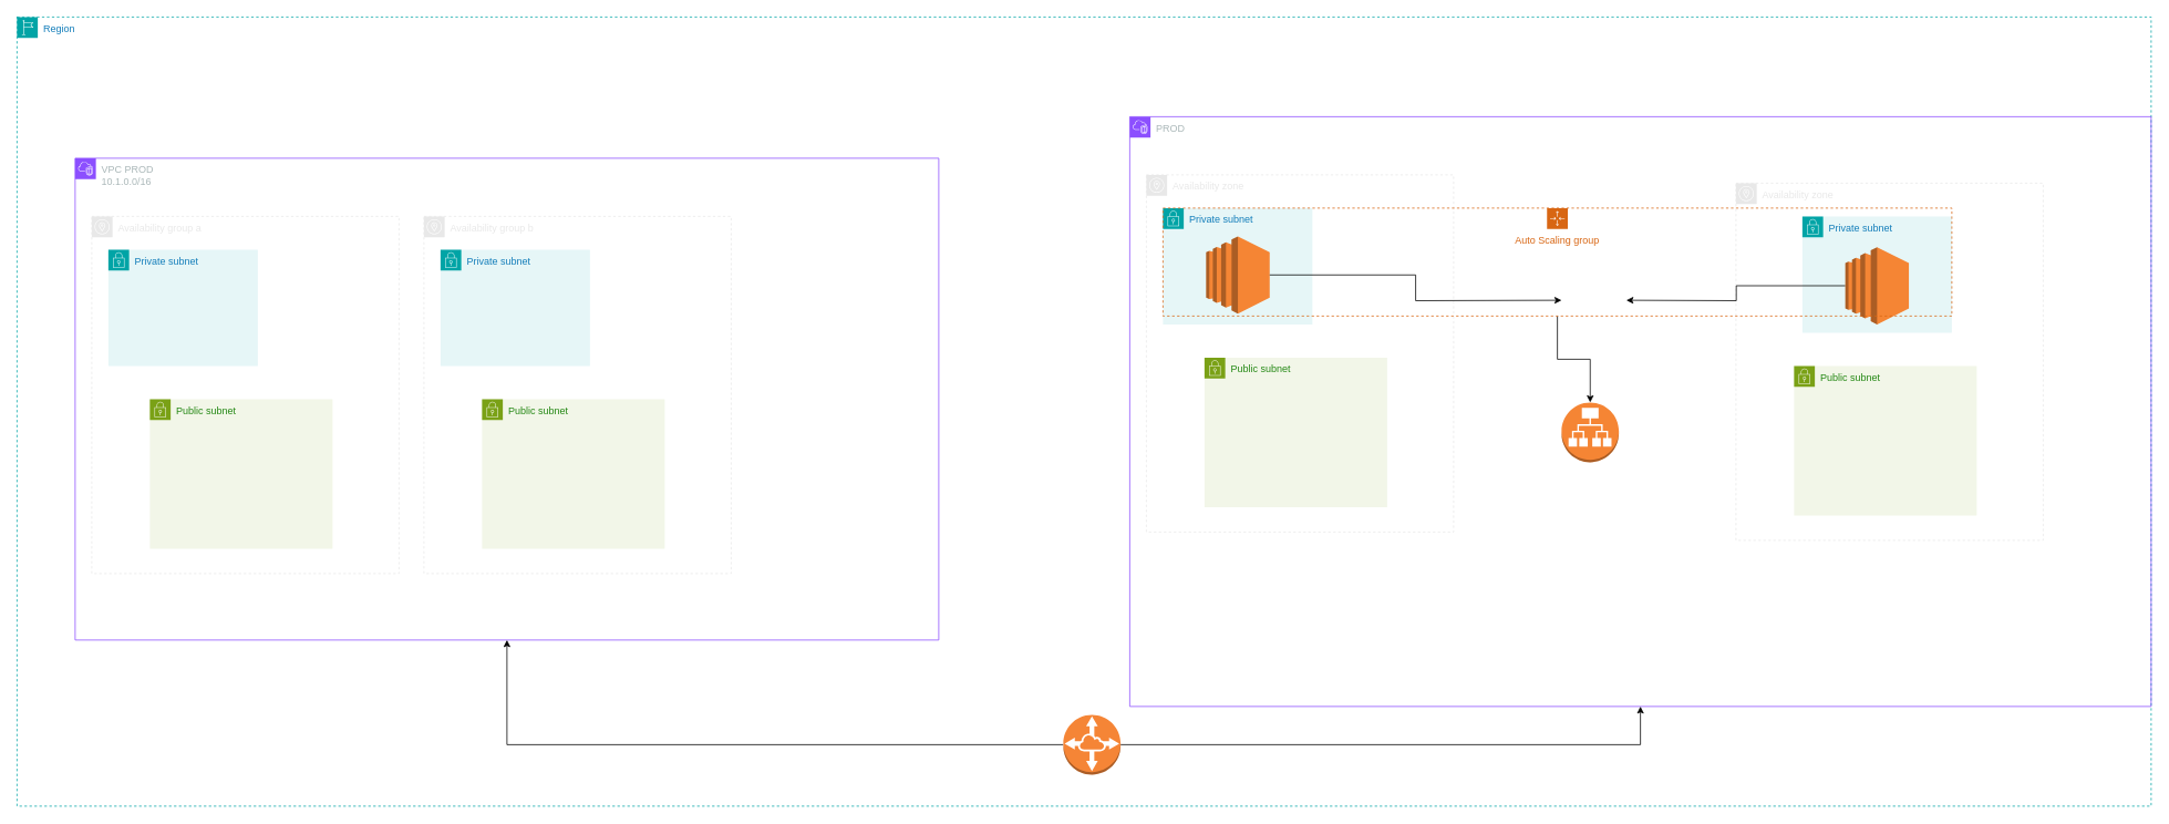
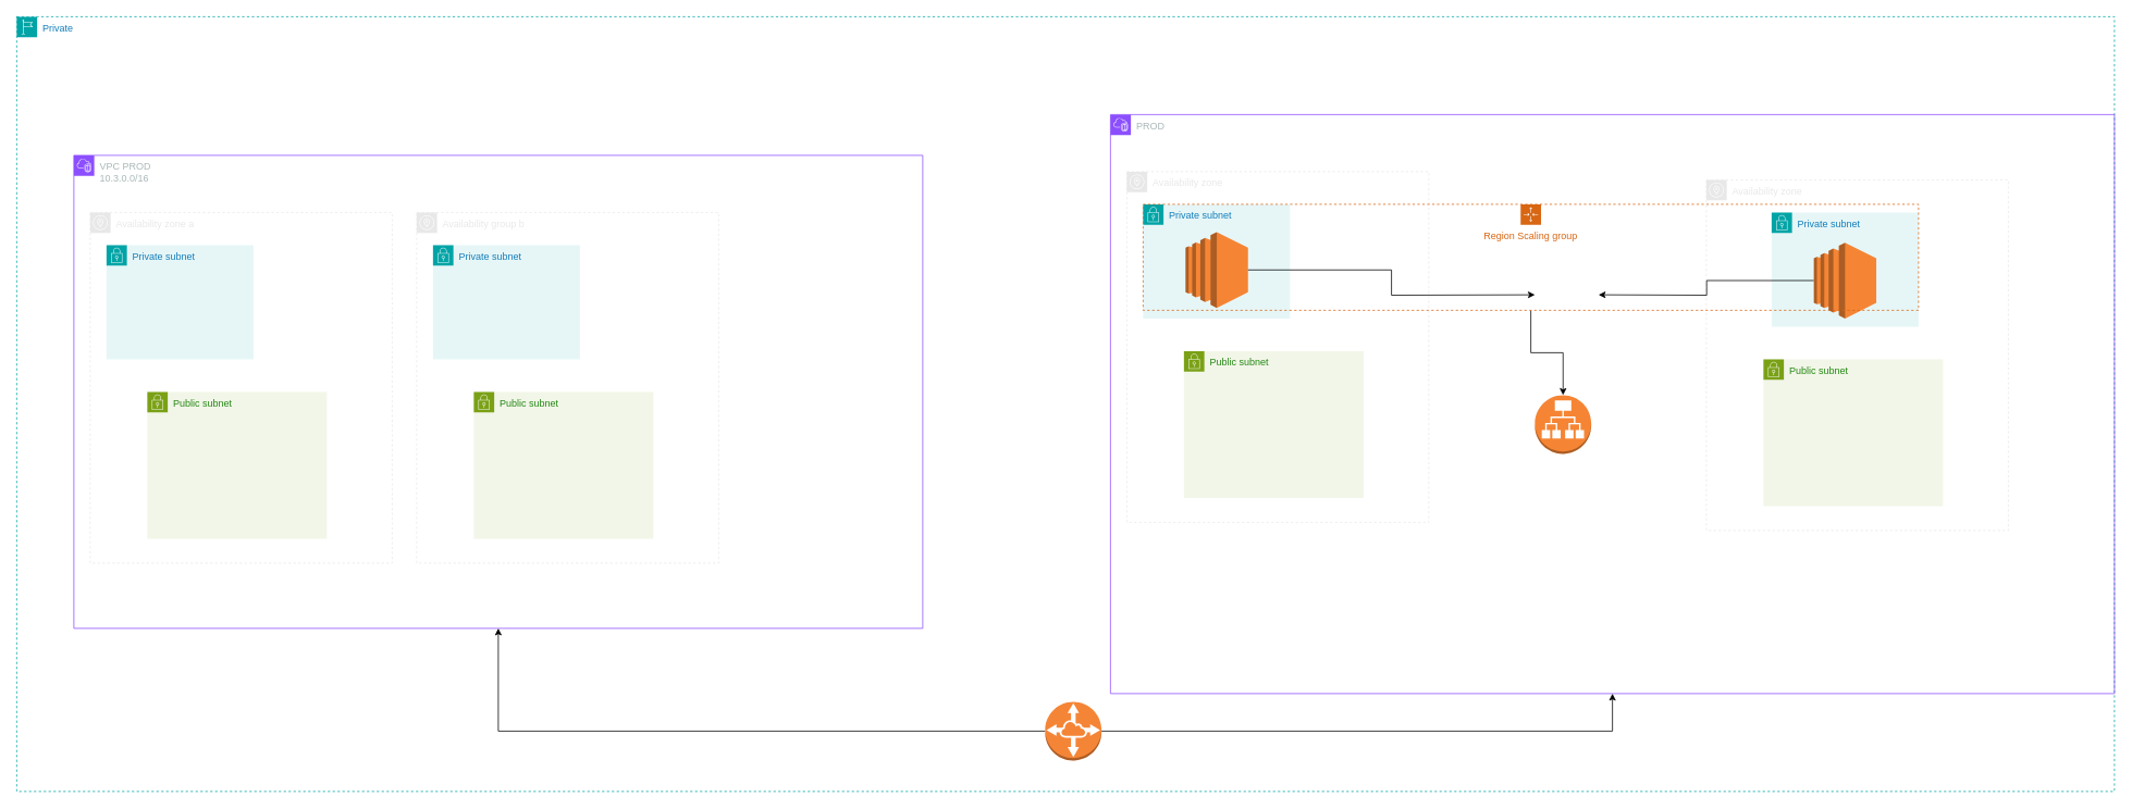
- <mxCell id="2" value="Region" style="points=[[0,0],[0.25,0],[0.5,0],[0.75,0],[1,0],[1,0.25],[1,0.5],[1,0.75],[1,1],[0.75,1],[0.5,1],[0.25,1],[0,1],[0,0.75],[0,0.5],[0,0.25]];outlineConnect=0;gradientColor=none;html=1;whiteSpace=wrap;fontSize=12;fontStyle=0;container=1;pointerEvents=0;collapsible=0;recursiveResize=0;shape=mxgraph.aws4.group;grIcon=mxgraph.aws4.group_region;strokeColor=#00A4A6;fillColor=none;verticalAlign=top;align=left;spacingLeft=30;fontColor=#147EBA;dashed=1;" vertex="1" parent="1"><mxGeometry x="20" y="20" width="2570" height="950" as="geometry" /></mxCell>
+ <mxCell id="2" value="Private" style="points=[[0,0],[0.25,0],[0.5,0],[0.75,0],[1,0],[1,0.25],[1,0.5],[1,0.75],[1,1],[0.75,1],[0.5,1],[0.25,1],[0,1],[0,0.75],[0,0.5],[0,0.25]];outlineConnect=0;gradientColor=none;html=1;whiteSpace=wrap;fontSize=12;fontStyle=0;container=1;pointerEvents=0;collapsible=0;recursiveResize=0;shape=mxgraph.aws4.group;grIcon=mxgraph.aws4.group_region;strokeColor=#00A4A6;fillColor=none;verticalAlign=top;align=left;spacingLeft=30;fontColor=#147EBA;dashed=1;" vertex="1" parent="1"><mxGeometry x="20" y="20" width="2570" height="950" as="geometry" /></mxCell>
- <mxCell id="3" value="VPC PROD&amp;nbsp;&lt;div&gt;10.1.0.0/16&lt;br&gt;&lt;/div&gt;" style="points=[[0,0],[0.25,0],[0.5,0],[0.75,0],[1,0],[1,0.25],[1,0.5],[1,0.75],[1,1],[0.75,1],[0.5,1],[0.25,1],[0,1],[0,0.75],[0,0.5],[0,0.25]];outlineConnect=0;gradientColor=none;html=1;whiteSpace=wrap;fontSize=12;fontStyle=0;container=1;pointerEvents=0;collapsible=0;recursiveResize=0;shape=mxgraph.aws4.group;grIcon=mxgraph.aws4.group_vpc2;strokeColor=#8C4FFF;fillColor=none;verticalAlign=top;align=left;spacingLeft=30;fontColor=#AAB7B8;dashed=0;" vertex="1" parent="2"><mxGeometry x="70" y="170" width="1040" height="580" as="geometry" /></mxCell>
+ <mxCell id="3" value="VPC PROD&amp;nbsp;&lt;div&gt;10.3.0.0/16&lt;br&gt;&lt;/div&gt;" style="points=[[0,0],[0.25,0],[0.5,0],[0.75,0],[1,0],[1,0.25],[1,0.5],[1,0.75],[1,1],[0.75,1],[0.5,1],[0.25,1],[0,1],[0,0.75],[0,0.5],[0,0.25]];outlineConnect=0;gradientColor=none;html=1;whiteSpace=wrap;fontSize=12;fontStyle=0;container=1;pointerEvents=0;collapsible=0;recursiveResize=0;shape=mxgraph.aws4.group;grIcon=mxgraph.aws4.group_vpc2;strokeColor=#8C4FFF;fillColor=none;verticalAlign=top;align=left;spacingLeft=30;fontColor=#AAB7B8;dashed=0;" vertex="1" parent="2"><mxGeometry x="70" y="170" width="1040" height="580" as="geometry" /></mxCell>
- <mxCell id="4" value="Availability group a" style="sketch=0;outlineConnect=0;gradientColor=none;html=1;whiteSpace=wrap;fontSize=12;fontStyle=0;shape=mxgraph.aws4.group;grIcon=mxgraph.aws4.group_availability_zone;strokeColor=#E8E8E8;fillColor=none;verticalAlign=top;align=left;spacingLeft=30;fontColor=#E8E8E8;dashed=1;" vertex="1" parent="3"><mxGeometry x="20" y="70" width="370" height="430" as="geometry" /></mxCell>
+ <mxCell id="4" value="Availability zone a" style="sketch=0;outlineConnect=0;gradientColor=none;html=1;whiteSpace=wrap;fontSize=12;fontStyle=0;shape=mxgraph.aws4.group;grIcon=mxgraph.aws4.group_availability_zone;strokeColor=#E8E8E8;fillColor=none;verticalAlign=top;align=left;spacingLeft=30;fontColor=#E8E8E8;dashed=1;" vertex="1" parent="3"><mxGeometry x="20" y="70" width="370" height="430" as="geometry" /></mxCell>
- <mxCell id="23" value="Auto Scaling group" style="points=[[0,0],[0.25,0],[0.5,0],[0.75,0],[1,0],[1,0.25],[1,0.5],[1,0.75],[1,1],[0.75,1],[0.5,1],[0.25,1],[0,1],[0,0.75],[0,0.5],[0,0.25]];outlineConnect=0;gradientColor=none;html=1;whiteSpace=wrap;fontSize=12;fontStyle=0;container=1;pointerEvents=0;collapsible=0;recursiveResize=0;shape=mxgraph.aws4.groupCenter;grIcon=mxgraph.aws4.group_auto_scaling_group;grStroke=1;strokeColor=#D86613;fillColor=none;verticalAlign=top;align=center;fontColor=#D86613;dashed=1;spacingTop=25;" vertex="1" parent="10"><mxGeometry x="40" y="110" width="950" height="130" as="geometry" /></mxCell>
+ <mxCell id="23" value="Region Scaling group" style="points=[[0,0],[0.25,0],[0.5,0],[0.75,0],[1,0],[1,0.25],[1,0.5],[1,0.75],[1,1],[0.75,1],[0.5,1],[0.25,1],[0,1],[0,0.75],[0,0.5],[0,0.25]];outlineConnect=0;gradientColor=none;html=1;whiteSpace=wrap;fontSize=12;fontStyle=0;container=1;pointerEvents=0;collapsible=0;recursiveResize=0;shape=mxgraph.aws4.groupCenter;grIcon=mxgraph.aws4.group_auto_scaling_group;grStroke=1;strokeColor=#D86613;fillColor=none;verticalAlign=top;align=center;fontColor=#D86613;dashed=1;spacingTop=25;" vertex="1" parent="10"><mxGeometry x="40" y="110" width="950" height="130" as="geometry" /></mxCell>
